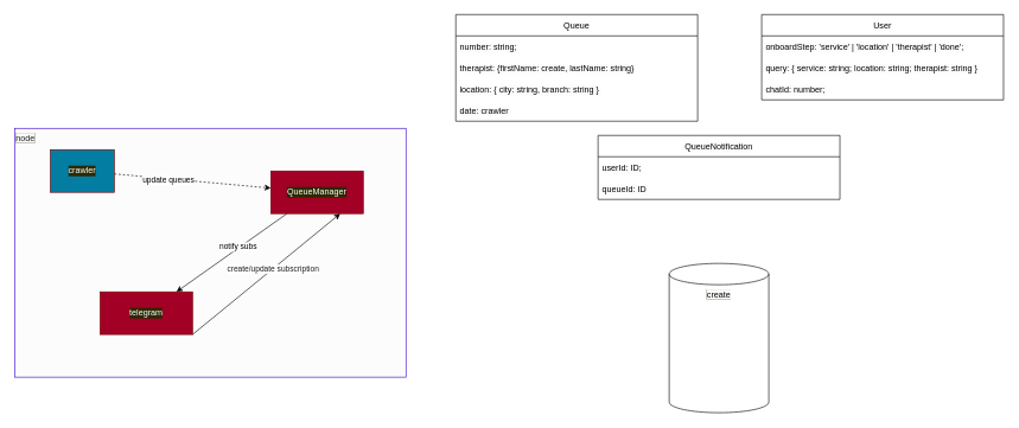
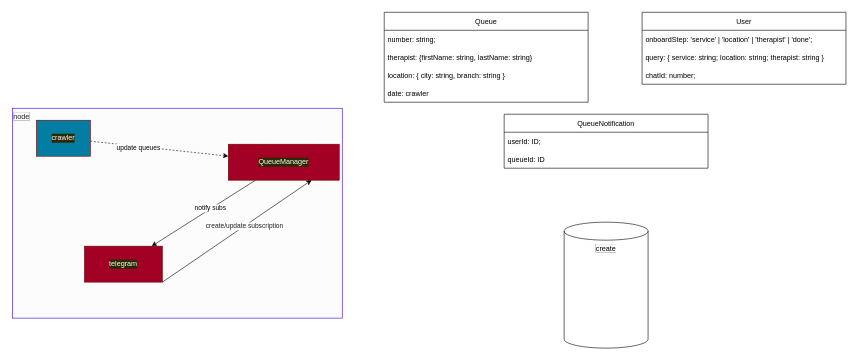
- <mxCell id="13" value="therapist: {firstName: create, lastName: string}" style="text;strokeColor=none;fillColor=none;align=left;verticalAlign=middle;spacingLeft=4;spacingRight=4;overflow=hidden;points=[[0,0.5],[1,0.5]];portConstraint=eastwest;rotatable=0;labelBackgroundColor=#FCFCFC;" vertex="1" parent="11"><mxGeometry y="60" width="340" height="30" as="geometry" /></mxCell>
+ <mxCell id="13" value="therapist: {firstName: string, lastName: string}" style="text;strokeColor=none;fillColor=none;align=left;verticalAlign=middle;spacingLeft=4;spacingRight=4;overflow=hidden;points=[[0,0.5],[1,0.5]];portConstraint=eastwest;rotatable=0;labelBackgroundColor=#FCFCFC;" vertex="1" parent="11"><mxGeometry y="60" width="340" height="30" as="geometry" /></mxCell>
- <mxCell id="6" value="crawler" style="text;html=1;strokeColor=#6F0000;fillColor=#037DA2;align=center;verticalAlign=middle;whiteSpace=wrap;rounded=0;labelBackgroundColor=#2A2A02;fontColor=#ffffff;" parent="1" vertex="1"><mxGeometry x="70" y="210" width="90" height="60" as="geometry" /></mxCell>
+ <mxCell id="6" value="crawler" style="text;html=1;strokeColor=#6F0000;fillColor=#037DA2;align=center;verticalAlign=middle;whiteSpace=wrap;rounded=0;labelBackgroundColor=#2A2A02;fontColor=#ffffff;" parent="1" vertex="1"><mxGeometry x="60" y="200" width="90" height="60" as="geometry" /></mxCell>
- <mxCell id="18" value="QueueManager" style="text;html=1;strokeColor=#6F0000;fillColor=#a20025;align=center;verticalAlign=middle;whiteSpace=wrap;rounded=0;labelBackgroundColor=#2A2A02;fontColor=#ffffff;" parent="1" vertex="1"><mxGeometry x="380" y="240" width="130" height="60" as="geometry" /></mxCell>
+ <mxCell id="18" value="QueueManager" style="text;html=1;strokeColor=#6F0000;fillColor=#a20025;align=center;verticalAlign=middle;whiteSpace=wrap;rounded=0;labelBackgroundColor=#2A2A02;fontColor=#ffffff;" parent="1" vertex="1"><mxGeometry x="380" y="240" width="185" height="60" as="geometry" /></mxCell>
